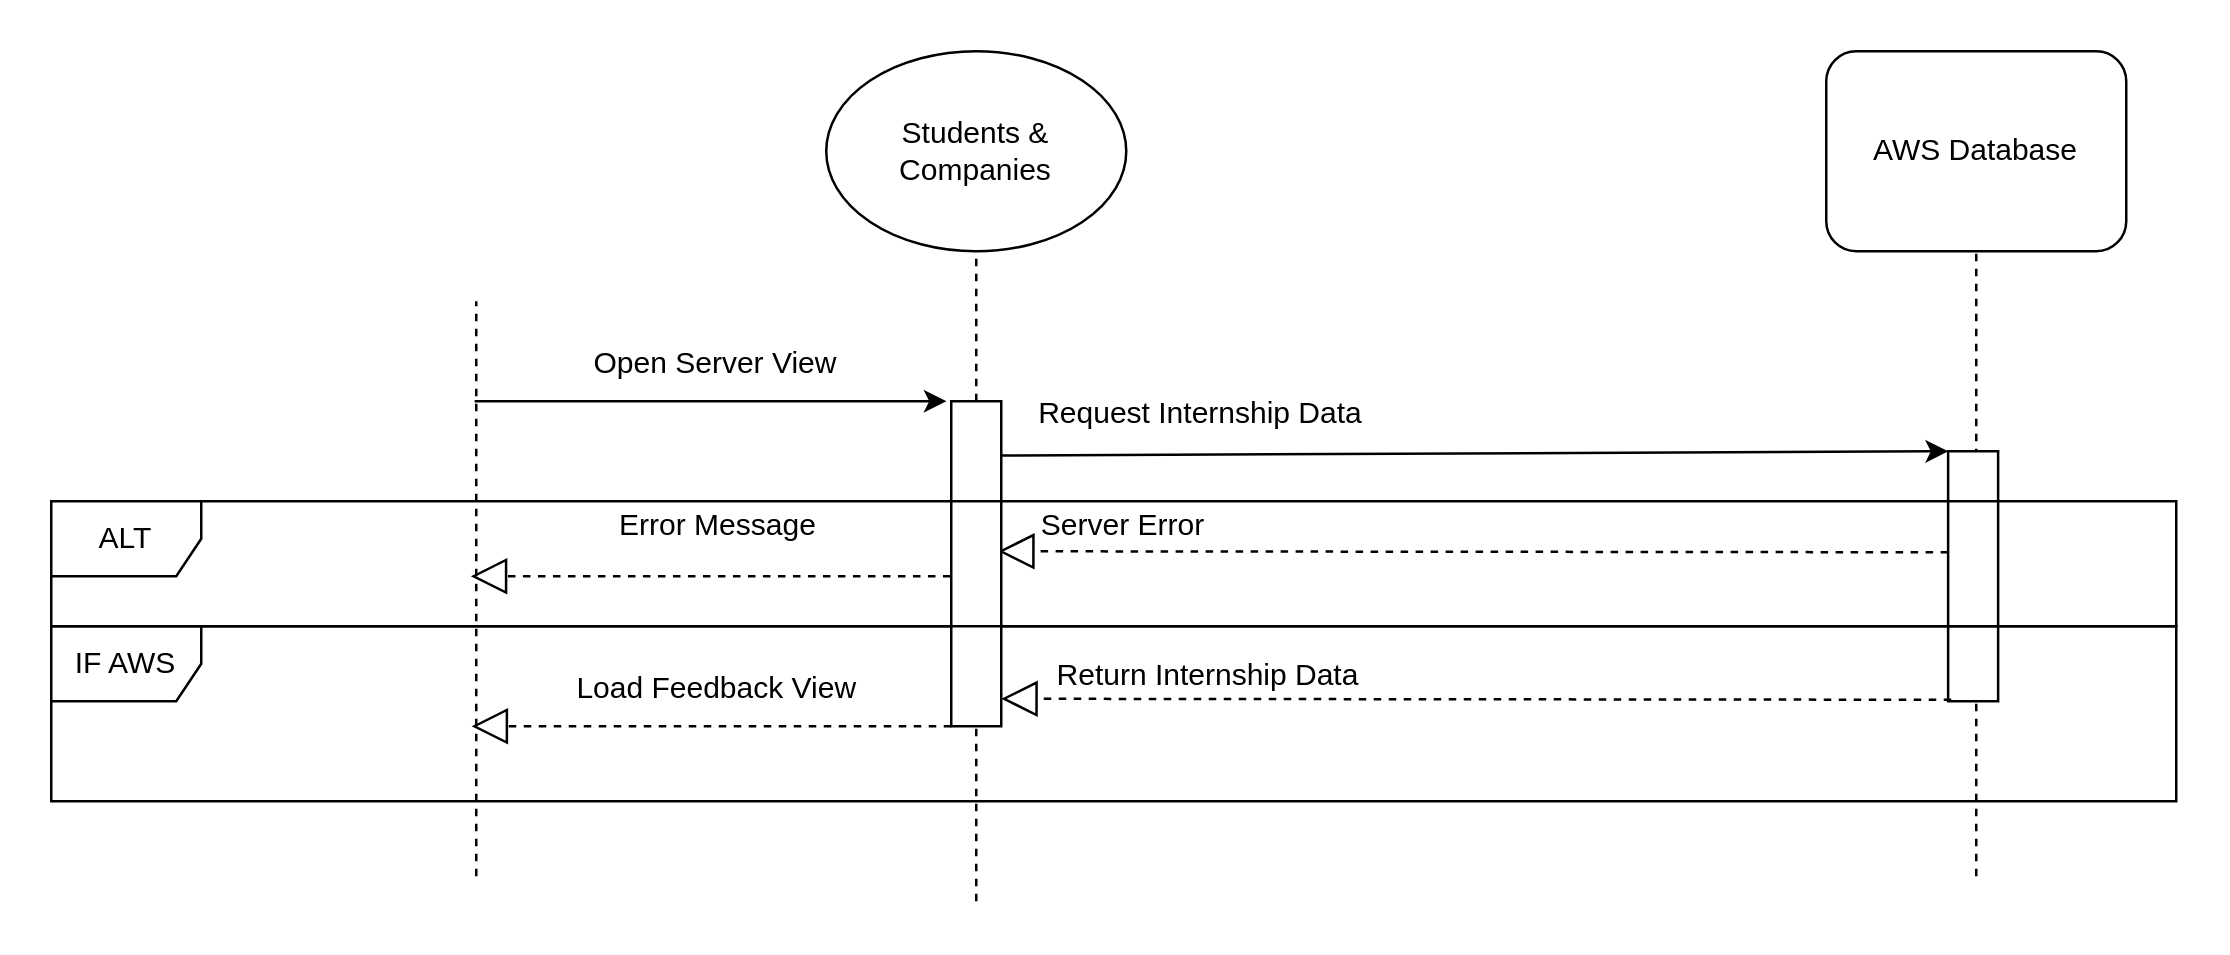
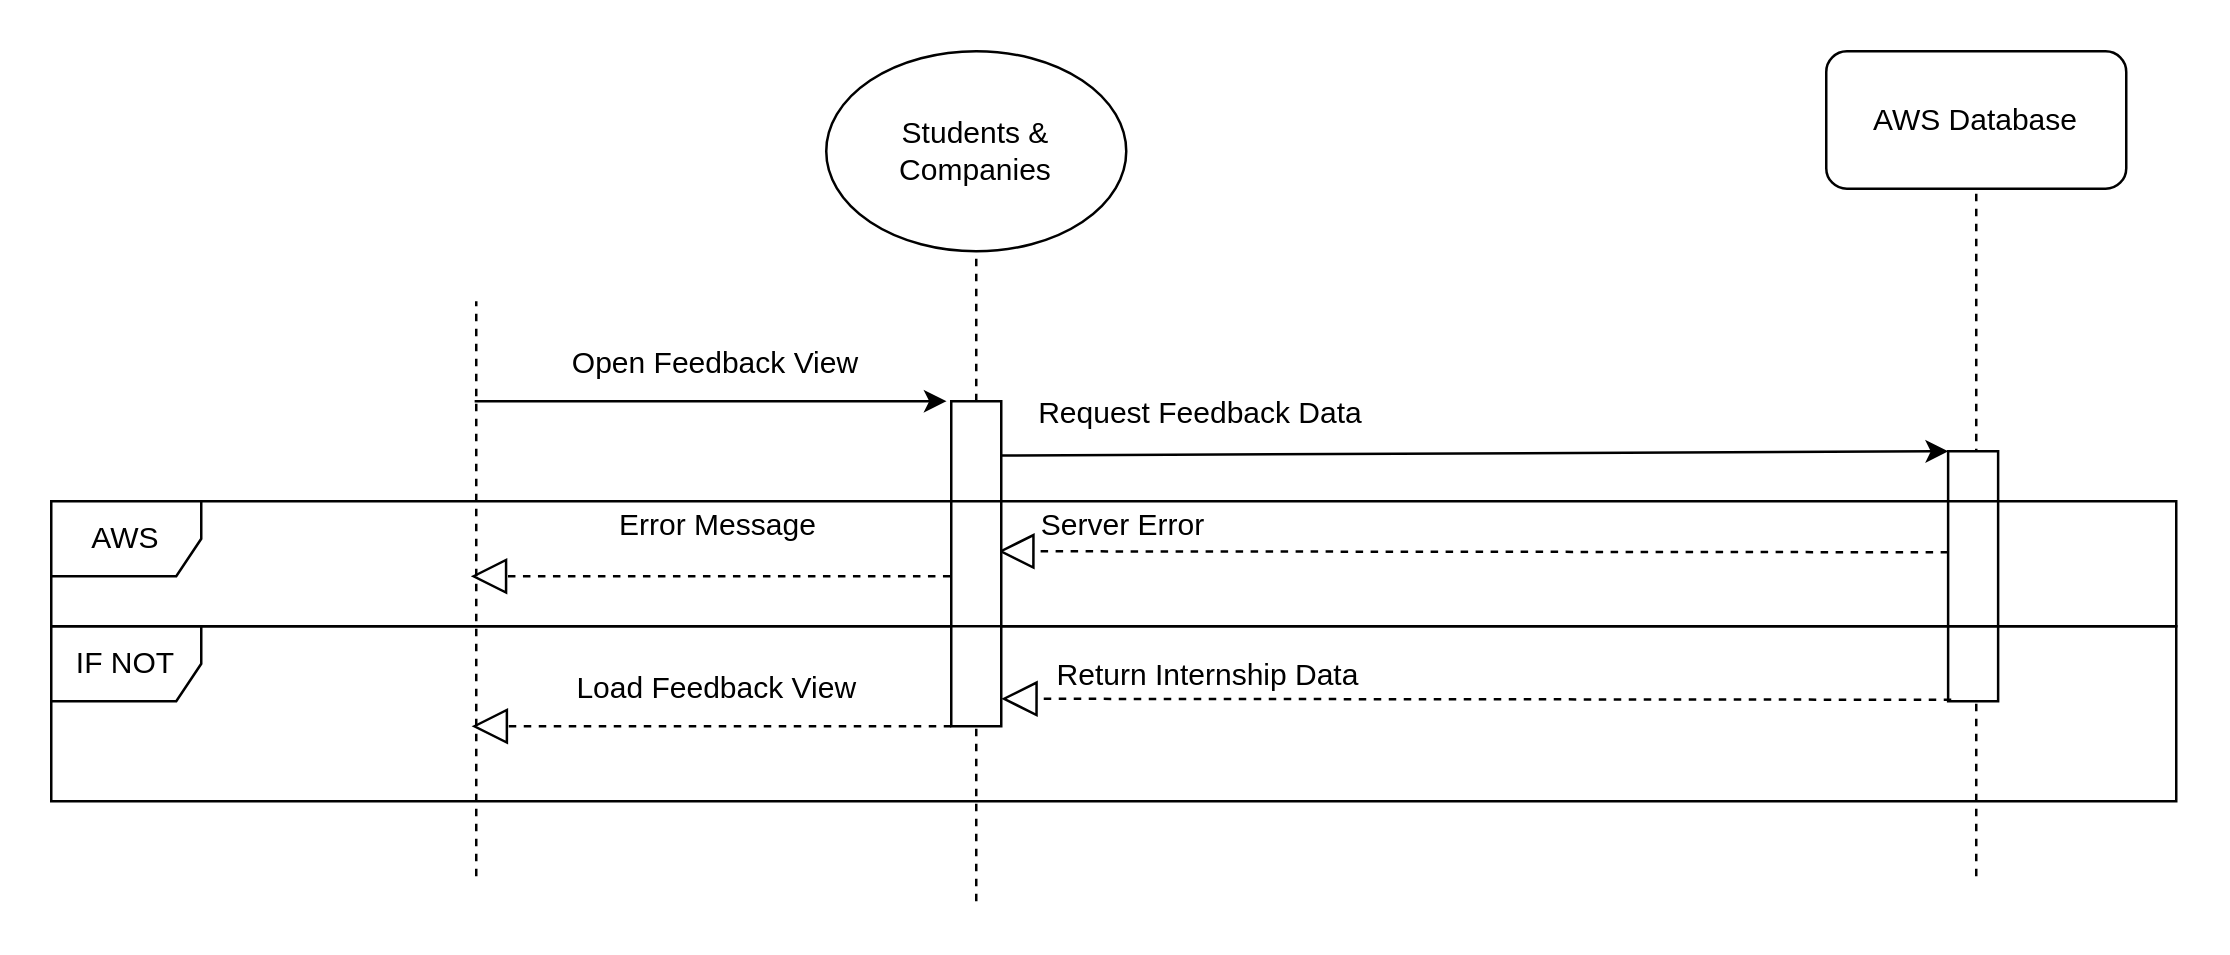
- <mxCell id="3" value="AWS Database" style="rounded=1;whiteSpace=wrap;html=1;" parent="1" vertex="1"><mxGeometry x="730" y="20" width="120" height="80" as="geometry" /></mxCell>
+ <mxCell id="3" value="AWS Database" style="rounded=1;whiteSpace=wrap;html=1;" parent="1" vertex="1"><mxGeometry x="730" y="20" width="120" height="55" as="geometry" /></mxCell>
- <mxCell id="14" value="Open Server View" style="text;html=1;align=center;verticalAlign=middle;whiteSpace=wrap;rounded=0;" vertex="1" parent="1"><mxGeometry x="196.24" y="130" width="180" height="30" as="geometry" /></mxCell>
+ <mxCell id="14" value="Open Feedback View" style="text;html=1;align=center;verticalAlign=middle;whiteSpace=wrap;rounded=0;" vertex="1" parent="1"><mxGeometry x="196.24" y="130" width="180" height="30" as="geometry" /></mxCell>
- <mxCell id="17" value="Request Internship Data" style="text;html=1;align=center;verticalAlign=middle;whiteSpace=wrap;rounded=0;" vertex="1" parent="1"><mxGeometry x="400" y="150" width="160" height="30" as="geometry" /></mxCell>
+ <mxCell id="17" value="Request Feedback Data" style="text;html=1;align=center;verticalAlign=middle;whiteSpace=wrap;rounded=0;" vertex="1" parent="1"><mxGeometry x="400" y="150" width="160" height="30" as="geometry" /></mxCell>
- <mxCell id="23" value="ALT" style="shape=umlFrame;whiteSpace=wrap;html=1;pointerEvents=0;" vertex="1" parent="1"><mxGeometry x="20" y="200" width="850" height="50" as="geometry" /></mxCell>
+ <mxCell id="23" value="AWS" style="shape=umlFrame;whiteSpace=wrap;html=1;pointerEvents=0;" vertex="1" parent="1"><mxGeometry x="20" y="200" width="850" height="50" as="geometry" /></mxCell>
- <mxCell id="20" value="IF AWS" style="shape=umlFrame;whiteSpace=wrap;html=1;pointerEvents=0;" vertex="1" parent="1"><mxGeometry x="20" y="250" width="850" height="70" as="geometry" /></mxCell>
+ <mxCell id="20" value="IF NOT" style="shape=umlFrame;whiteSpace=wrap;html=1;pointerEvents=0;" vertex="1" parent="1"><mxGeometry x="20" y="250" width="850" height="70" as="geometry" /></mxCell>
